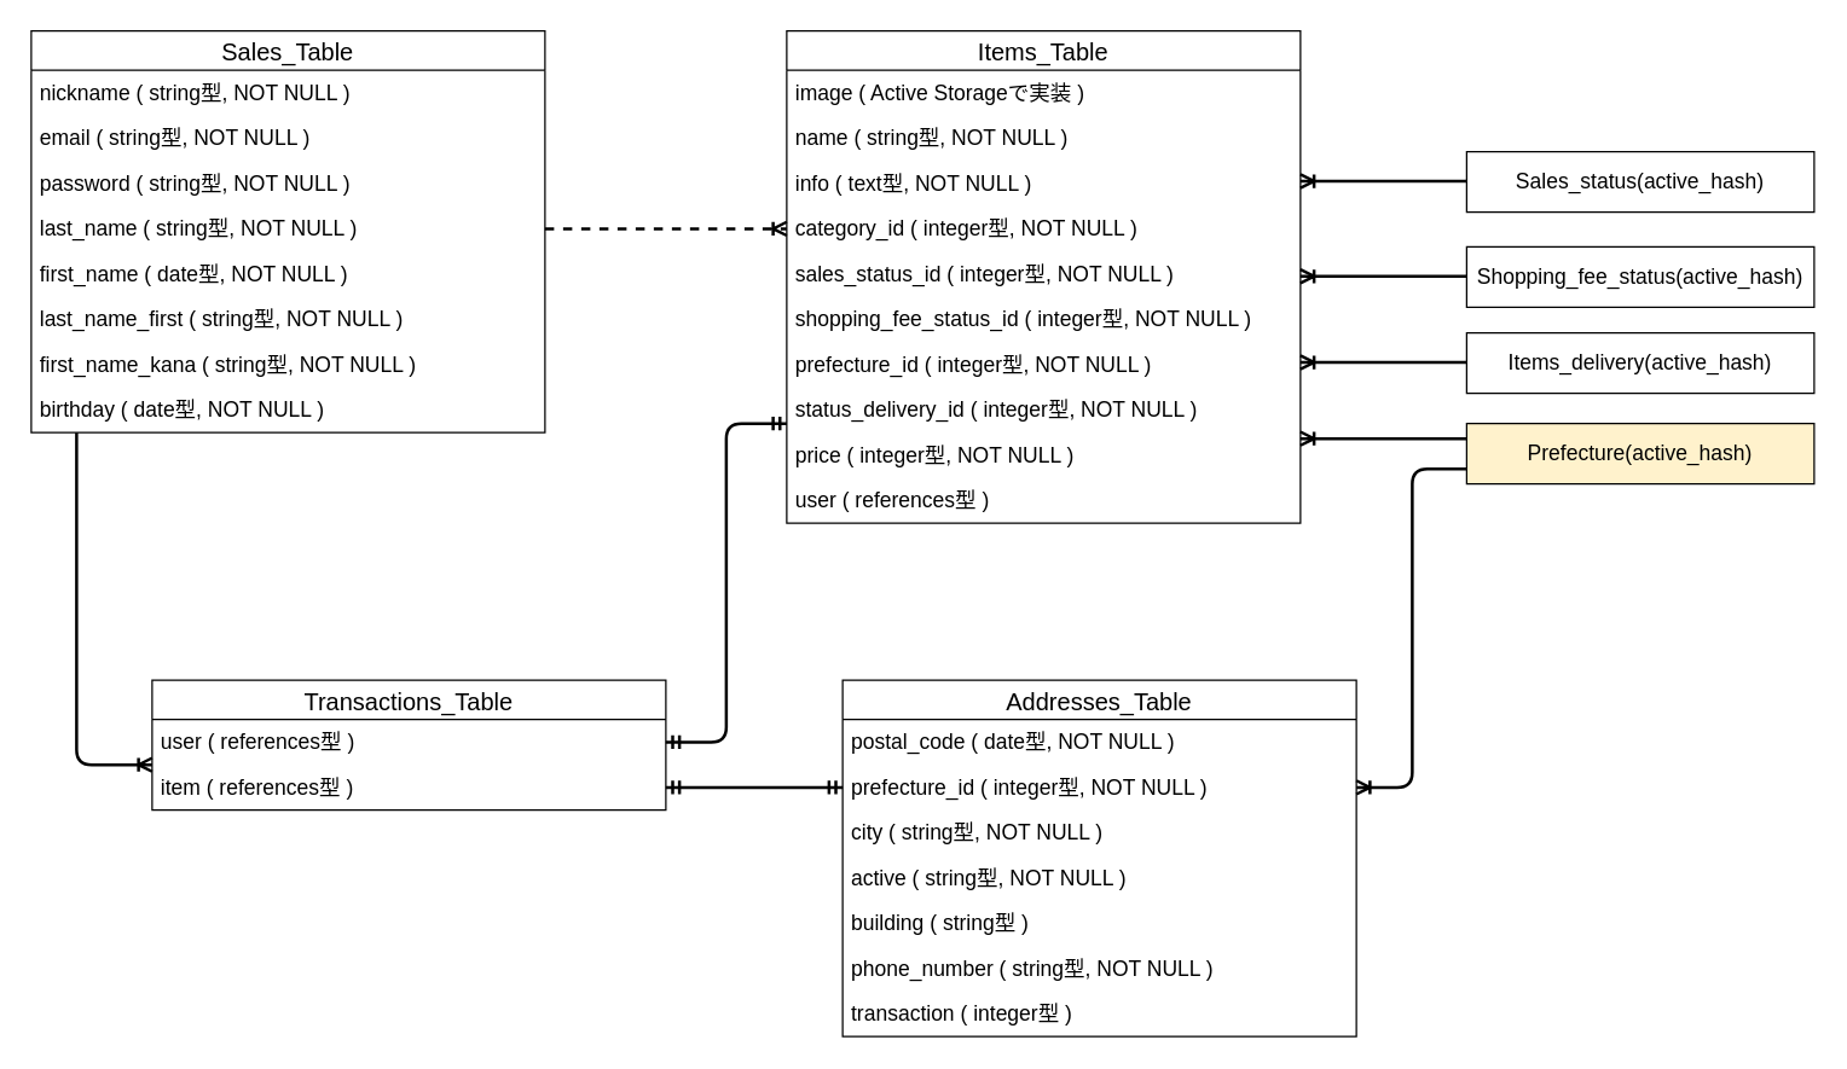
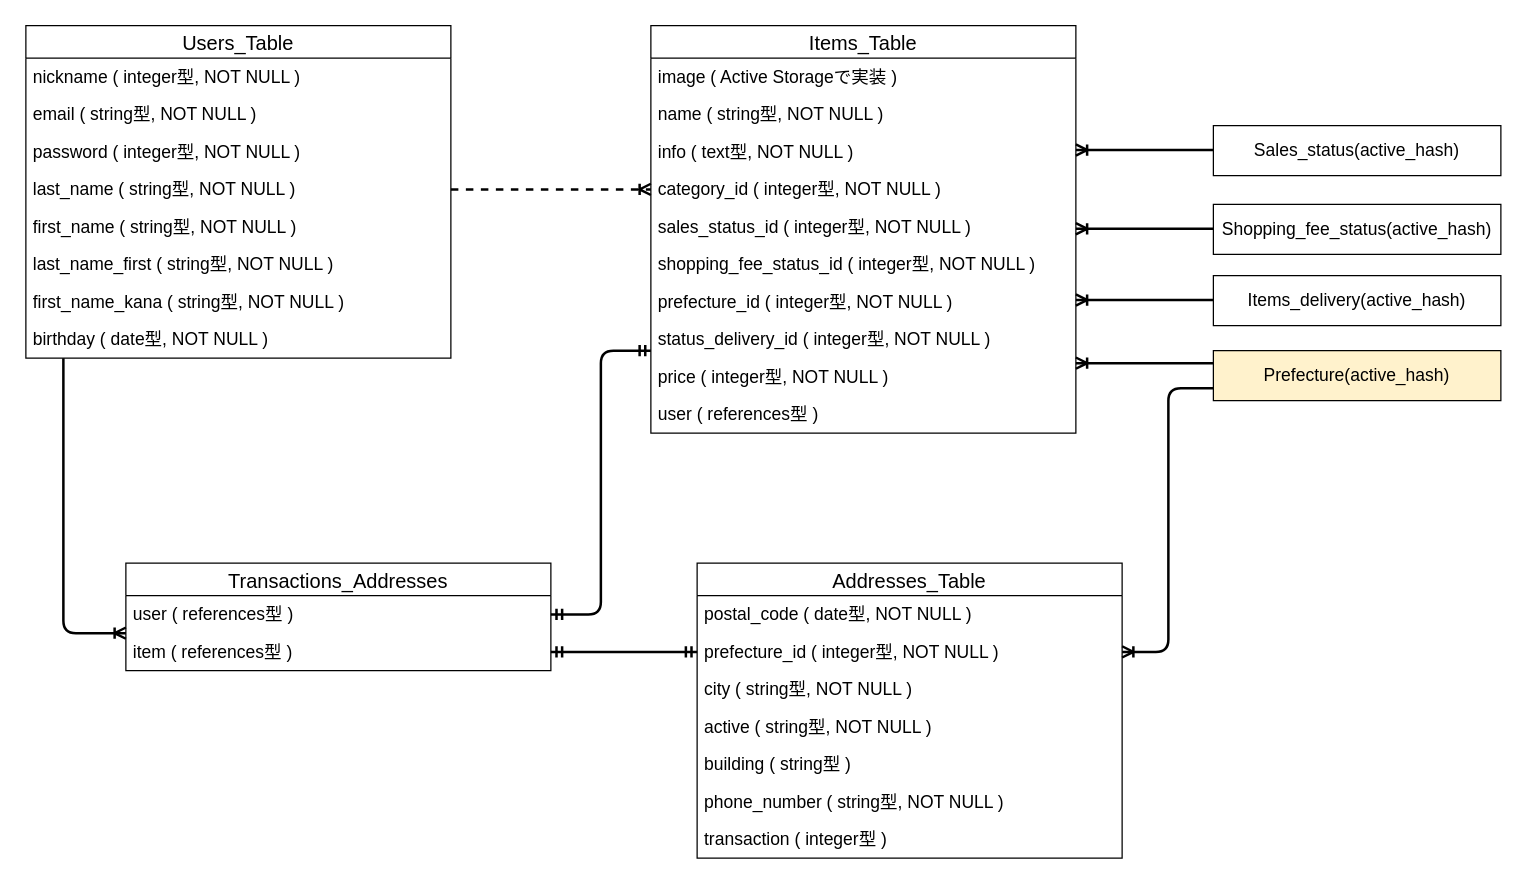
- <mxCell id="2" value="Sales_Table" style="swimlane;fontStyle=0;childLayout=stackLayout;horizontal=1;startSize=26;horizontalStack=0;resizeParent=1;resizeParentMax=0;resizeLast=0;collapsible=1;marginBottom=0;align=center;fontSize=16;" vertex="1" parent="1"><mxGeometry x="20" y="20" width="340" height="266" as="geometry" /></mxCell>
+ <mxCell id="2" value="Users_Table" style="swimlane;fontStyle=0;childLayout=stackLayout;horizontal=1;startSize=26;horizontalStack=0;resizeParent=1;resizeParentMax=0;resizeLast=0;collapsible=1;marginBottom=0;align=center;fontSize=16;" vertex="1" parent="1"><mxGeometry x="20" y="20" width="340" height="266" as="geometry" /></mxCell>
- <mxCell id="3" value="nickname ( string型, NOT NULL )" style="text;strokeColor=none;fillColor=none;spacingLeft=4;spacingRight=4;overflow=hidden;rotatable=0;points=[[0,0.5],[1,0.5]];portConstraint=eastwest;fontSize=14;verticalAlign=top;" vertex="1" parent="2"><mxGeometry y="26" width="340" height="30" as="geometry" /></mxCell>
+ <mxCell id="3" value="nickname ( integer型, NOT NULL )" style="text;strokeColor=none;fillColor=none;spacingLeft=4;spacingRight=4;overflow=hidden;rotatable=0;points=[[0,0.5],[1,0.5]];portConstraint=eastwest;fontSize=14;verticalAlign=top;" vertex="1" parent="2"><mxGeometry y="26" width="340" height="30" as="geometry" /></mxCell>
- <mxCell id="5" value="password ( string型, NOT NULL )" style="text;strokeColor=none;fillColor=none;spacingLeft=4;spacingRight=4;overflow=hidden;rotatable=0;points=[[0,0.5],[1,0.5]];portConstraint=eastwest;fontSize=14;" vertex="1" parent="2"><mxGeometry y="86" width="340" height="30" as="geometry" /></mxCell>
+ <mxCell id="5" value="password ( integer型, NOT NULL )" style="text;strokeColor=none;fillColor=none;spacingLeft=4;spacingRight=4;overflow=hidden;rotatable=0;points=[[0,0.5],[1,0.5]];portConstraint=eastwest;fontSize=14;" vertex="1" parent="2"><mxGeometry y="86" width="340" height="30" as="geometry" /></mxCell>
- <mxCell id="7" value="first_name ( date型, NOT NULL )" style="text;strokeColor=none;fillColor=none;spacingLeft=4;spacingRight=4;overflow=hidden;rotatable=0;points=[[0,0.5],[1,0.5]];portConstraint=eastwest;fontSize=14;" vertex="1" parent="2"><mxGeometry y="146" width="340" height="30" as="geometry" /></mxCell>
+ <mxCell id="7" value="first_name ( string型, NOT NULL )" style="text;strokeColor=none;fillColor=none;spacingLeft=4;spacingRight=4;overflow=hidden;rotatable=0;points=[[0,0.5],[1,0.5]];portConstraint=eastwest;fontSize=14;" vertex="1" parent="2"><mxGeometry y="146" width="340" height="30" as="geometry" /></mxCell>
- <mxCell id="27" value="Transactions_Table" style="swimlane;fontStyle=0;childLayout=stackLayout;horizontal=1;startSize=26;horizontalStack=0;resizeParent=1;resizeParentMax=0;resizeLast=0;collapsible=1;marginBottom=0;align=center;fontSize=16;" vertex="1" parent="1"><mxGeometry x="100" y="450" width="340" height="86" as="geometry" /></mxCell>
+ <mxCell id="27" value="Transactions_Addresses" style="swimlane;fontStyle=0;childLayout=stackLayout;horizontal=1;startSize=26;horizontalStack=0;resizeParent=1;resizeParentMax=0;resizeLast=0;collapsible=1;marginBottom=0;align=center;fontSize=16;" vertex="1" parent="1"><mxGeometry x="100" y="450" width="340" height="86" as="geometry" /></mxCell>
